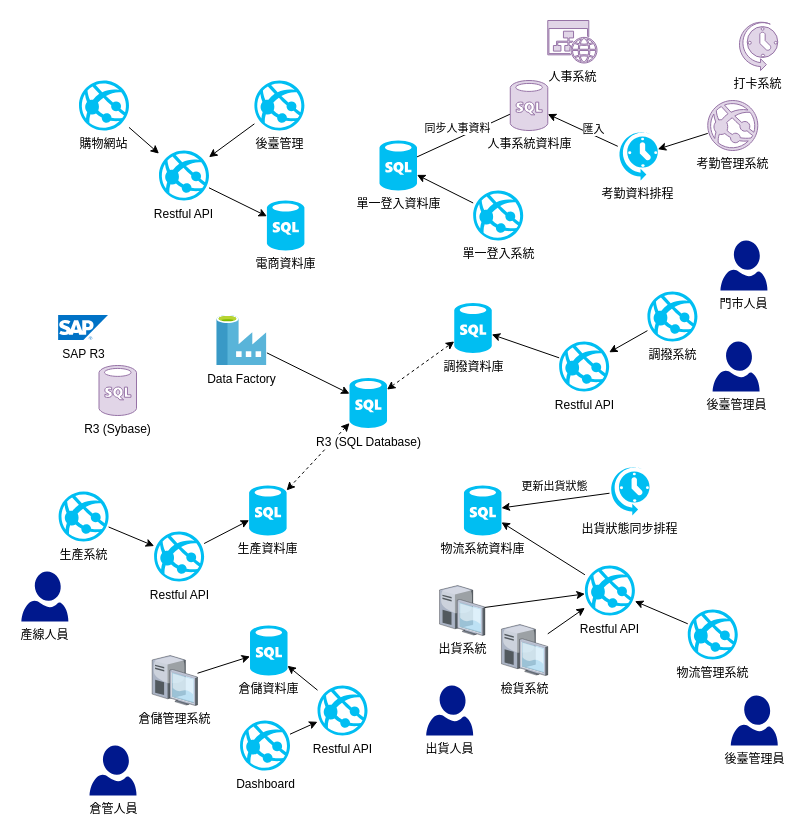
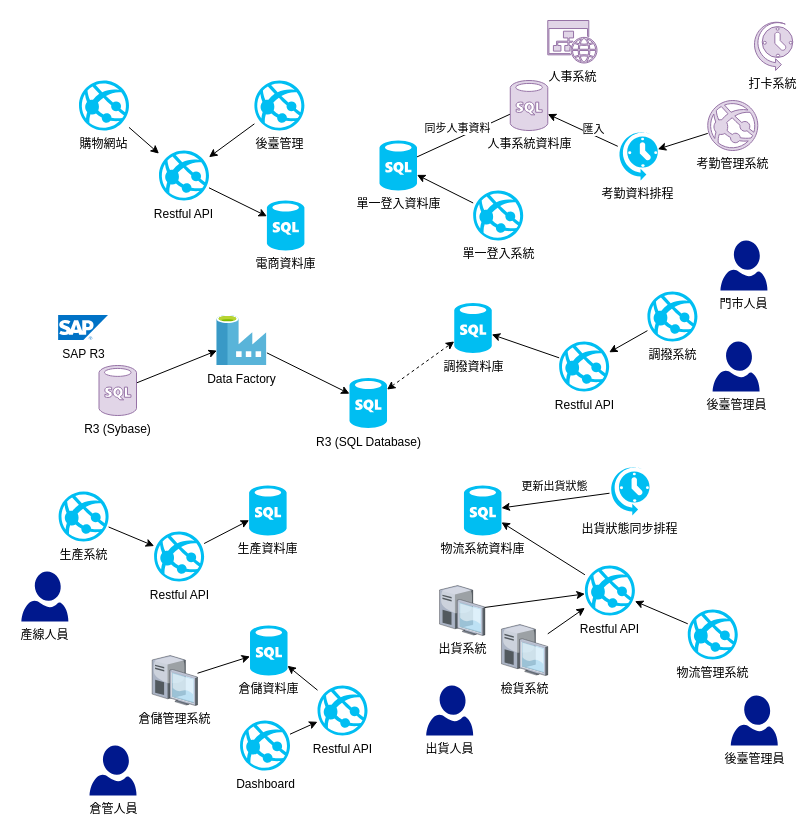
- <mxCell id="37" value="打卡系統" style="verticalLabelPosition=bottom;html=1;verticalAlign=top;align=center;strokeColor=#9673a6;fillColor=#e1d5e7;shape=mxgraph.azure.scheduler;pointerEvents=1;rounded=0;labelBackgroundColor=#ffffff;sketch=0;" parent="1" vertex="1"><mxGeometry x="737.27" y="20" width="40" height="50" as="geometry" /></mxCell>
+ <mxCell id="37" value="打卡系統" style="verticalLabelPosition=bottom;html=1;verticalAlign=top;align=center;strokeColor=#9673a6;fillColor=#e1d5e7;shape=mxgraph.azure.scheduler;pointerEvents=1;rounded=0;labelBackgroundColor=#ffffff;sketch=0;" parent="1" vertex="1"><mxGeometry x="752.27" y="20" width="40" height="50" as="geometry" /></mxCell>
+ <mxCell id="11" value="" style="edgeStyle=none;rounded=1;sketch=0;orthogonalLoop=1;jettySize=auto;html=1;" parent="1" source="12" target="17" edge="1"><mxGeometry relative="1" as="geometry" /></mxCell>
- <mxCell id="14" value="" style="edgeStyle=none;rounded=0;orthogonalLoop=1;jettySize=auto;html=1;dashed=1;startArrow=classic;startFill=1;" edge="1" parent="1" source="15" target="51"><mxGeometry relative="1" as="geometry"><mxPoint x="312.65" y="392.5" as="targetPoint" /></mxGeometry></mxCell>
